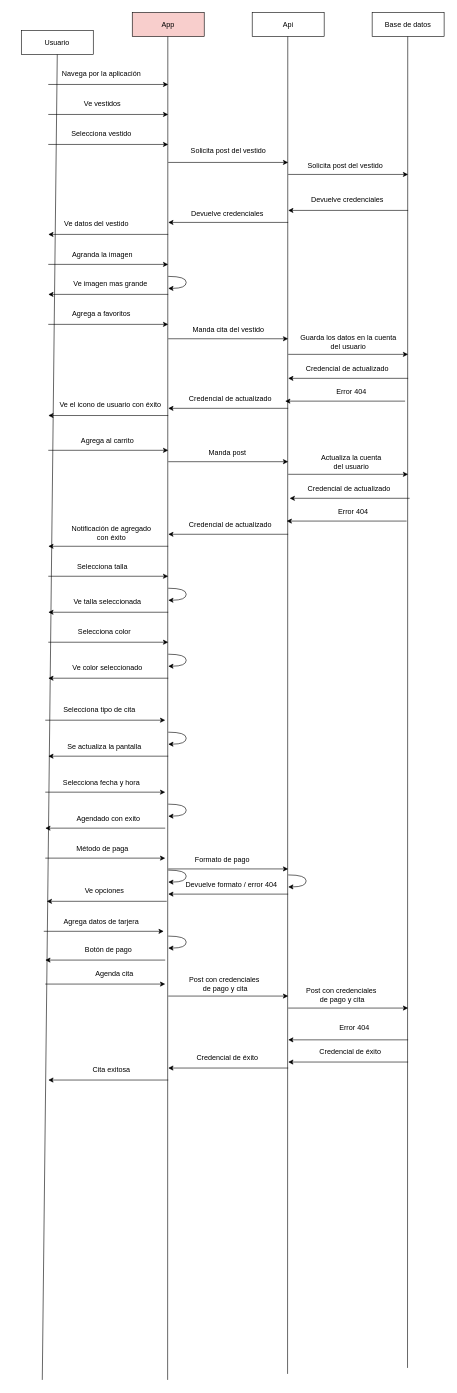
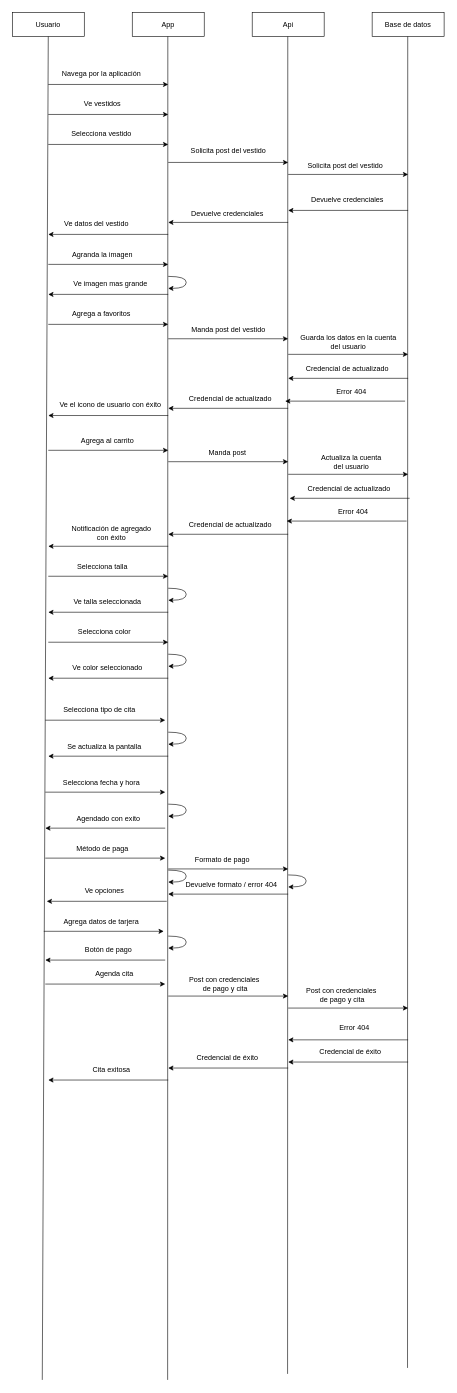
- <mxCell id="3" value="App" style="rounded=0;whiteSpace=wrap;html=1;fillColor=#f8cecc;" vertex="1" parent="1"><mxGeometry x="220" y="20" width="120" height="40" as="geometry" /></mxCell>
+ <mxCell id="3" value="App" style="rounded=0;whiteSpace=wrap;html=1;" vertex="1" parent="1"><mxGeometry x="220" y="20" width="120" height="40" as="geometry" /></mxCell>
- <mxCell id="2" value="Usuario" style="rounded=0;whiteSpace=wrap;html=1;" vertex="1" parent="1"><mxGeometry x="35" y="50" width="120" height="40" as="geometry" /></mxCell>
+ <mxCell id="2" value="Usuario" style="rounded=0;whiteSpace=wrap;html=1;" vertex="1" parent="1"><mxGeometry x="20" y="20" width="120" height="40" as="geometry" /></mxCell>
- <mxCell id="34" value="Manda cita del vestido" style="text;html=1;align=center;verticalAlign=middle;resizable=0;points=[];autosize=1;strokeColor=none;fillColor=none;" vertex="1" parent="1"><mxGeometry x="305" y="535" width="150" height="30" as="geometry" /></mxCell>
+ <mxCell id="34" value="Manda post del vestido" style="text;html=1;align=center;verticalAlign=middle;resizable=0;points=[];autosize=1;strokeColor=none;fillColor=none;" vertex="1" parent="1"><mxGeometry x="305" y="535" width="150" height="30" as="geometry" /></mxCell>
